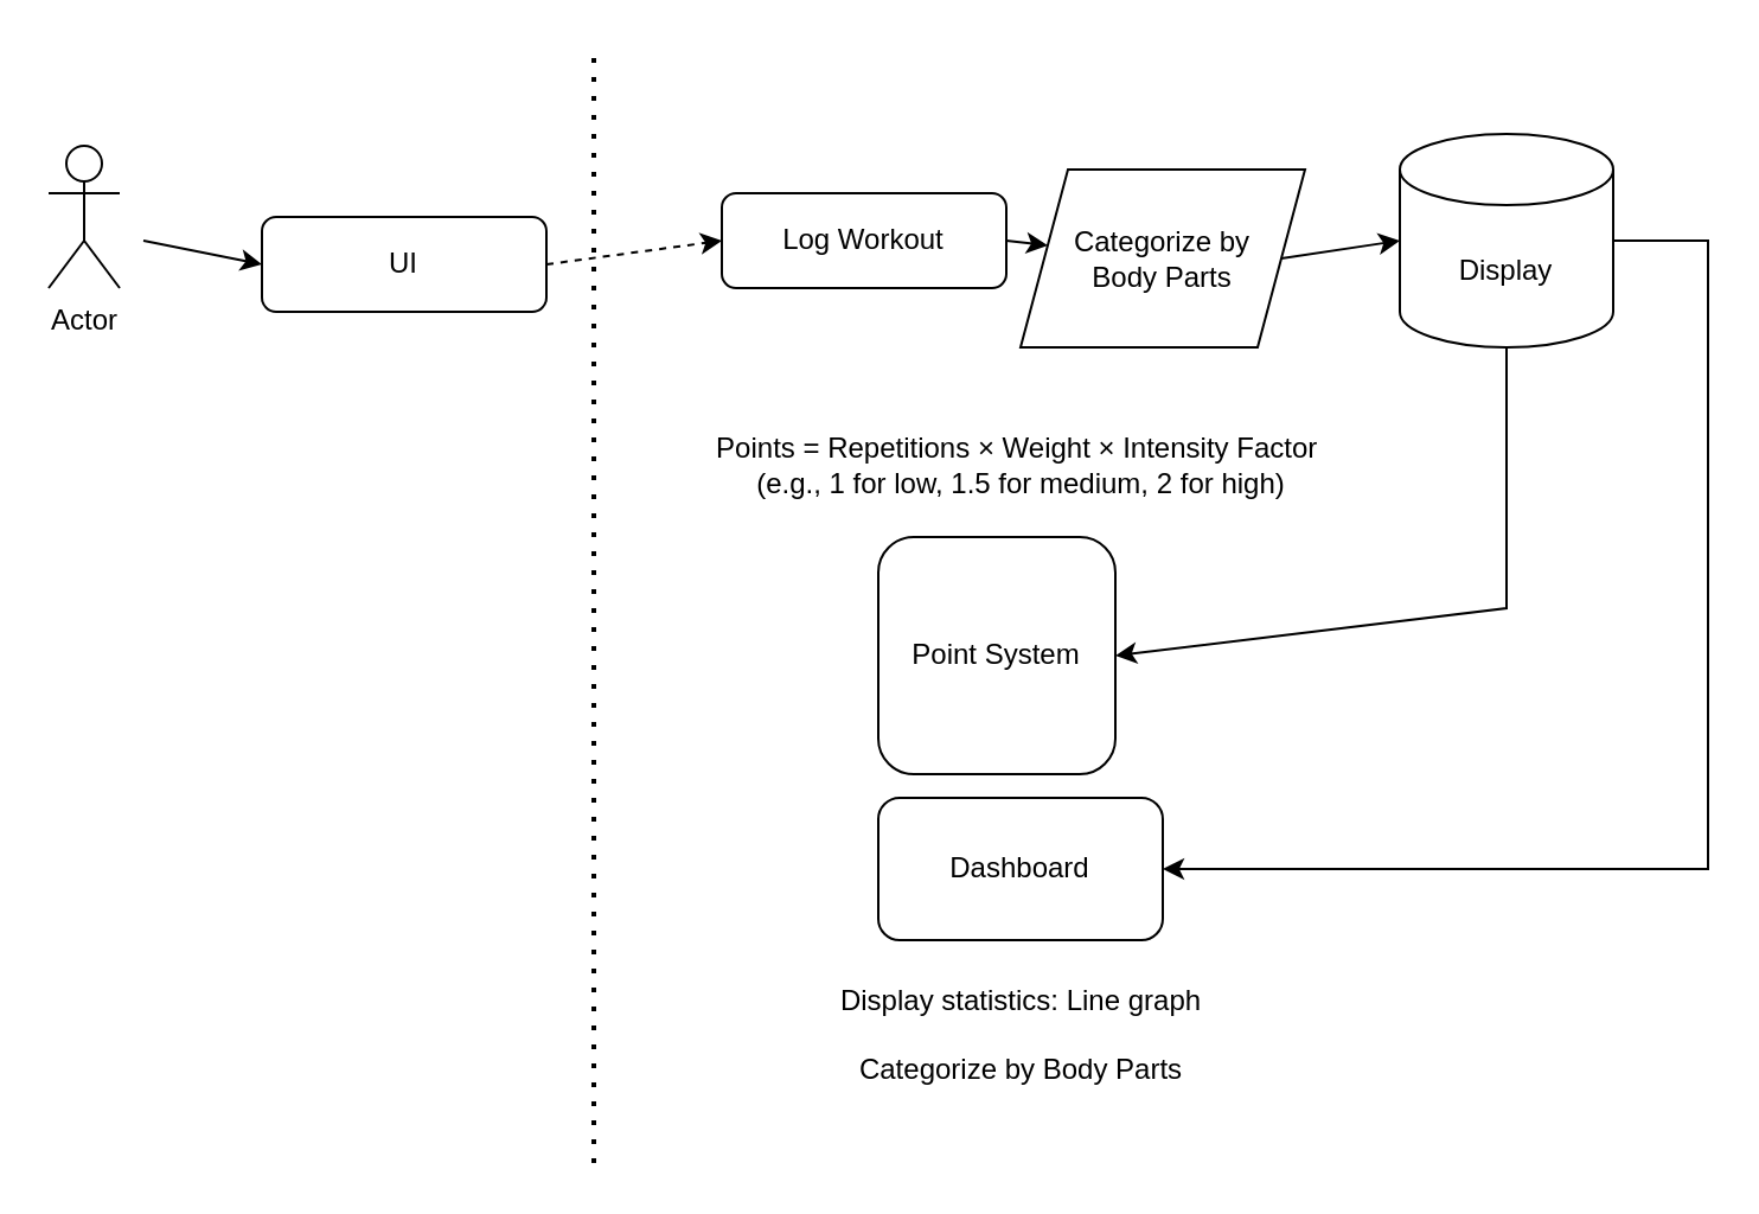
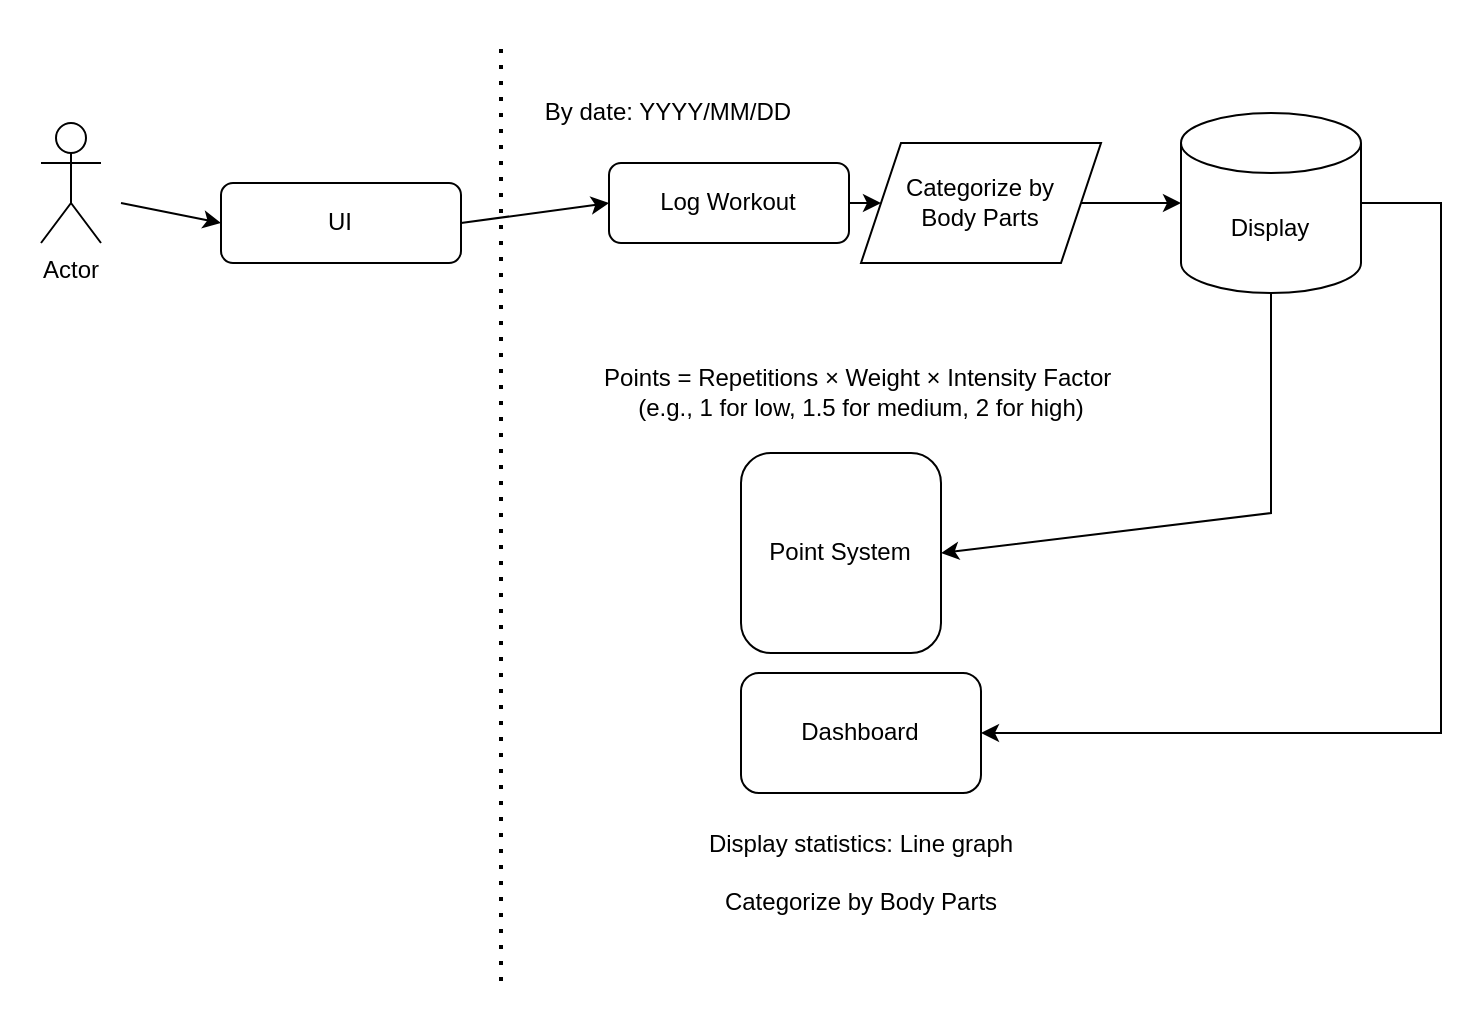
+ <mxCell id="12" value="By date: YYYY/MM/DD" style="text;strokeColor=none;align=center;fillColor=none;html=1;verticalAlign=middle;whiteSpace=wrap;rounded=0;" vertex="1" parent="1"><mxGeometry x="267" y="41" width="134" height="30" as="geometry" /></mxCell>
- <mxCell id="7" value="" style="endArrow=classic;html=1;rounded=0;exitX=1;exitY=0.5;exitDx=0;exitDy=0;entryX=0;entryY=0.5;entryDx=0;entryDy=0;dashed=1;" edge="1" parent="1" source="2" target="5"><mxGeometry width="50" height="50" relative="1" as="geometry"><mxPoint x="310" y="191" as="sourcePoint" /><mxPoint x="360" y="141" as="targetPoint" /></mxGeometry></mxCell>
+ <mxCell id="7" value="" style="endArrow=classic;html=1;rounded=0;exitX=1;exitY=0.5;exitDx=0;exitDy=0;entryX=0;entryY=0.5;entryDx=0;entryDy=0;" edge="1" parent="1" source="2" target="5"><mxGeometry width="50" height="50" relative="1" as="geometry"><mxPoint x="310" y="191" as="sourcePoint" /><mxPoint x="360" y="141" as="targetPoint" /></mxGeometry></mxCell>
- <mxCell id="8" value="&lt;div&gt;Categorize by &lt;br&gt;&lt;/div&gt;&lt;div&gt;Body Parts&lt;br&gt;&lt;/div&gt;" style="shape=parallelogram;perimeter=parallelogramPerimeter;whiteSpace=wrap;html=1;fixedSize=1;" vertex="1" parent="1"><mxGeometry x="430" y="71" width="120" height="75" as="geometry" /></mxCell>
+ <mxCell id="8" value="&lt;div&gt;Categorize by &lt;br&gt;&lt;/div&gt;&lt;div&gt;Body Parts&lt;br&gt;&lt;/div&gt;" style="shape=parallelogram;perimeter=parallelogramPerimeter;whiteSpace=wrap;html=1;fixedSize=1;" vertex="1" parent="1"><mxGeometry x="430" y="71" width="120" height="60" as="geometry" /></mxCell>
